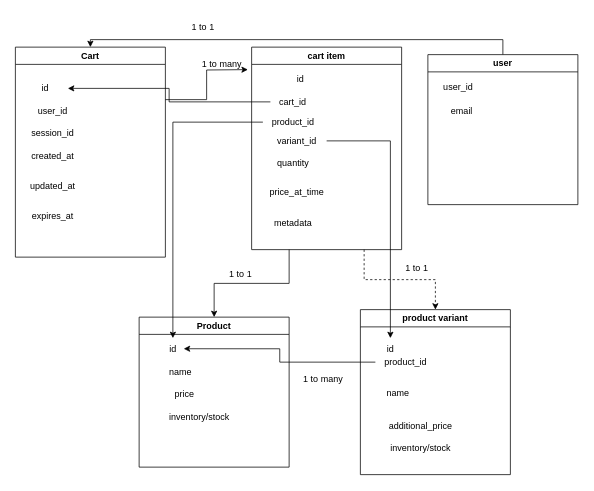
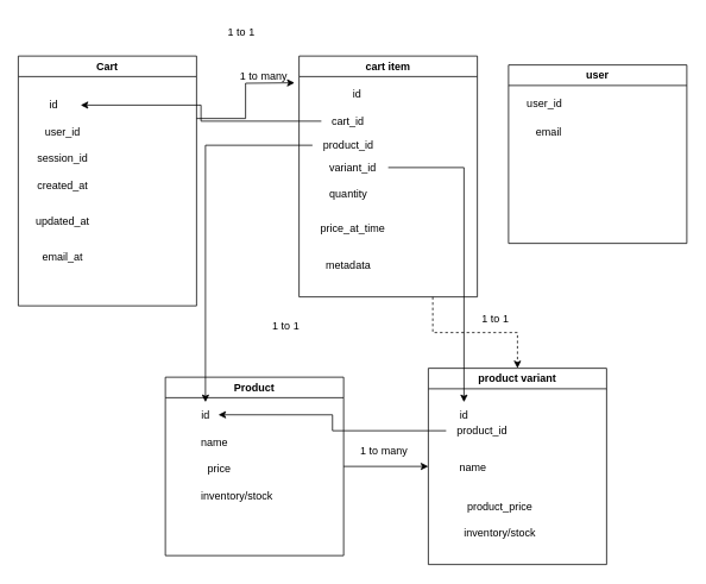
- <mxCell id="36" style="edgeStyle=orthogonalEdgeStyle;rounded=0;orthogonalLoop=1;jettySize=auto;html=1;exitX=0.5;exitY=0;exitDx=0;exitDy=0;entryX=0.5;entryY=0;entryDx=0;entryDy=0;" edge="1" parent="1" source="37" target="3"><mxGeometry relative="1" as="geometry" /></mxCell>
- <mxCell id="9" value="expires_at" style="text;html=1;align=center;verticalAlign=middle;whiteSpace=wrap;rounded=0;" vertex="1" parent="3"><mxGeometry x="20" y="210" width="60" height="30" as="geometry" /></mxCell>
+ <mxCell id="9" value="email_at" style="text;html=1;align=center;verticalAlign=middle;whiteSpace=wrap;rounded=0;" vertex="1" parent="3"><mxGeometry x="20" y="210" width="60" height="30" as="geometry" /></mxCell>
- <mxCell id="10" style="edgeStyle=orthogonalEdgeStyle;rounded=0;orthogonalLoop=1;jettySize=auto;html=1;exitX=0.25;exitY=1;exitDx=0;exitDy=0;entryX=0.5;entryY=0;entryDx=0;entryDy=0;" edge="1" parent="1" source="12" target="22"><mxGeometry relative="1" as="geometry" /></mxCell>
+ <mxCell id="21" style="edgeStyle=orthogonalEdgeStyle;rounded=0;orthogonalLoop=1;jettySize=auto;html=1;exitX=1;exitY=0.5;exitDx=0;exitDy=0;entryX=0;entryY=0.5;entryDx=0;entryDy=0;" edge="1" parent="1" source="22" target="28"><mxGeometry relative="1" as="geometry" /></mxCell>
- <mxCell id="31" value="additional_price" style="text;html=1;align=center;verticalAlign=middle;resizable=0;points=[];autosize=1;strokeColor=none;fillColor=none;" vertex="1" parent="28"><mxGeometry x="25" y="140" width="110" height="30" as="geometry" /></mxCell>
+ <mxCell id="31" value="product_price" style="text;html=1;align=center;verticalAlign=middle;resizable=0;points=[];autosize=1;strokeColor=none;fillColor=none;" vertex="1" parent="28"><mxGeometry x="25" y="140" width="110" height="30" as="geometry" /></mxCell>
